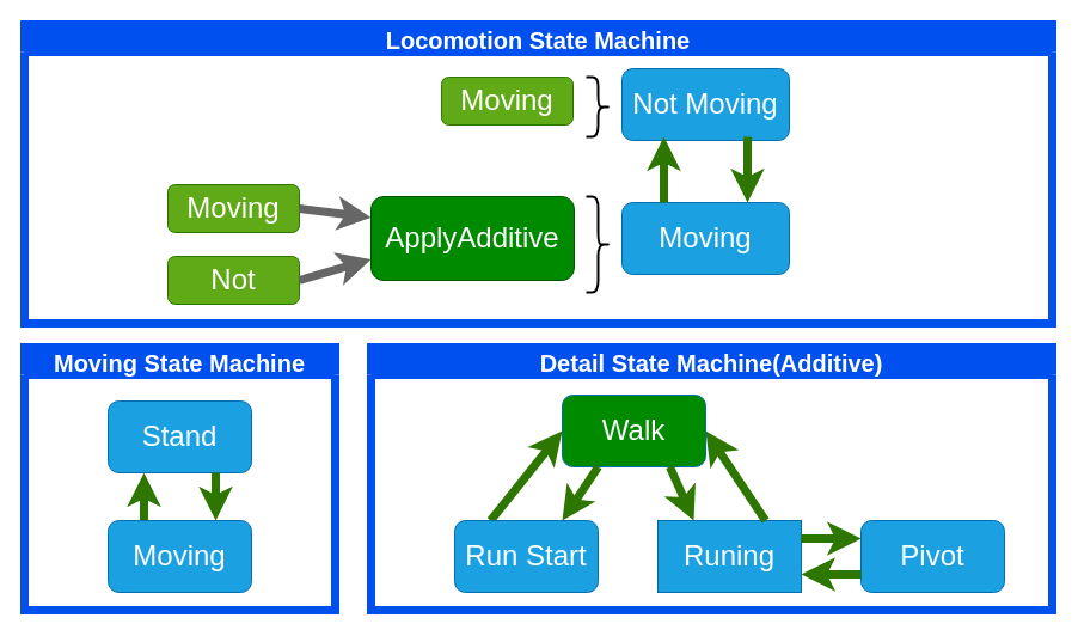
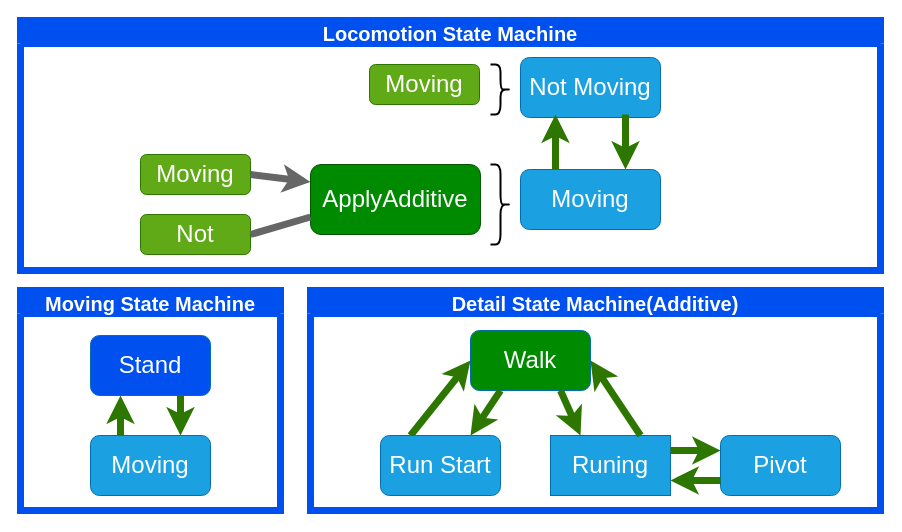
- <mxCell id="13" style="edgeStyle=none;html=1;exitX=1;exitY=0.5;exitDx=0;exitDy=0;fillColor=#f5f5f5;strokeColor=#666666;strokeWidth=7;entryX=0;entryY=0.75;entryDx=0;entryDy=0;" parent="7" source="10" target="11" edge="1"><mxGeometry relative="1" as="geometry"><mxPoint x="240" y="174" as="sourcePoint" /><mxPoint x="300" y="171.5" as="targetPoint" /></mxGeometry></mxCell>
+ <mxCell id="13" style="edgeStyle=none;html=1;exitX=1;exitY=0.5;exitDx=0;exitDy=0;fillColor=#f5f5f5;strokeColor=#666666;strokeWidth=7;entryX=0;entryY=0.75;entryDx=0;entryDy=0;endArrow=none;" parent="7" source="10" target="11" edge="1"><mxGeometry relative="1" as="geometry"><mxPoint x="240" y="174" as="sourcePoint" /><mxPoint x="300" y="171.5" as="targetPoint" /></mxGeometry></mxCell>
- <mxCell id="3" value="Stand" style="rounded=1;whiteSpace=wrap;html=1;fontSize=24;fillColor=#1ba1e2;fontColor=#ffffff;strokeColor=#006EAF;" parent="2" vertex="1"><mxGeometry x="70" y="45" width="120" height="60" as="geometry" /></mxCell>
+ <mxCell id="3" value="Stand" style="rounded=1;whiteSpace=wrap;html=1;fontSize=24;fillColor=#0050ef;fontColor=#ffffff;strokeColor=#006EAF;" parent="2" vertex="1"><mxGeometry x="70" y="45" width="120" height="60" as="geometry" /></mxCell>
